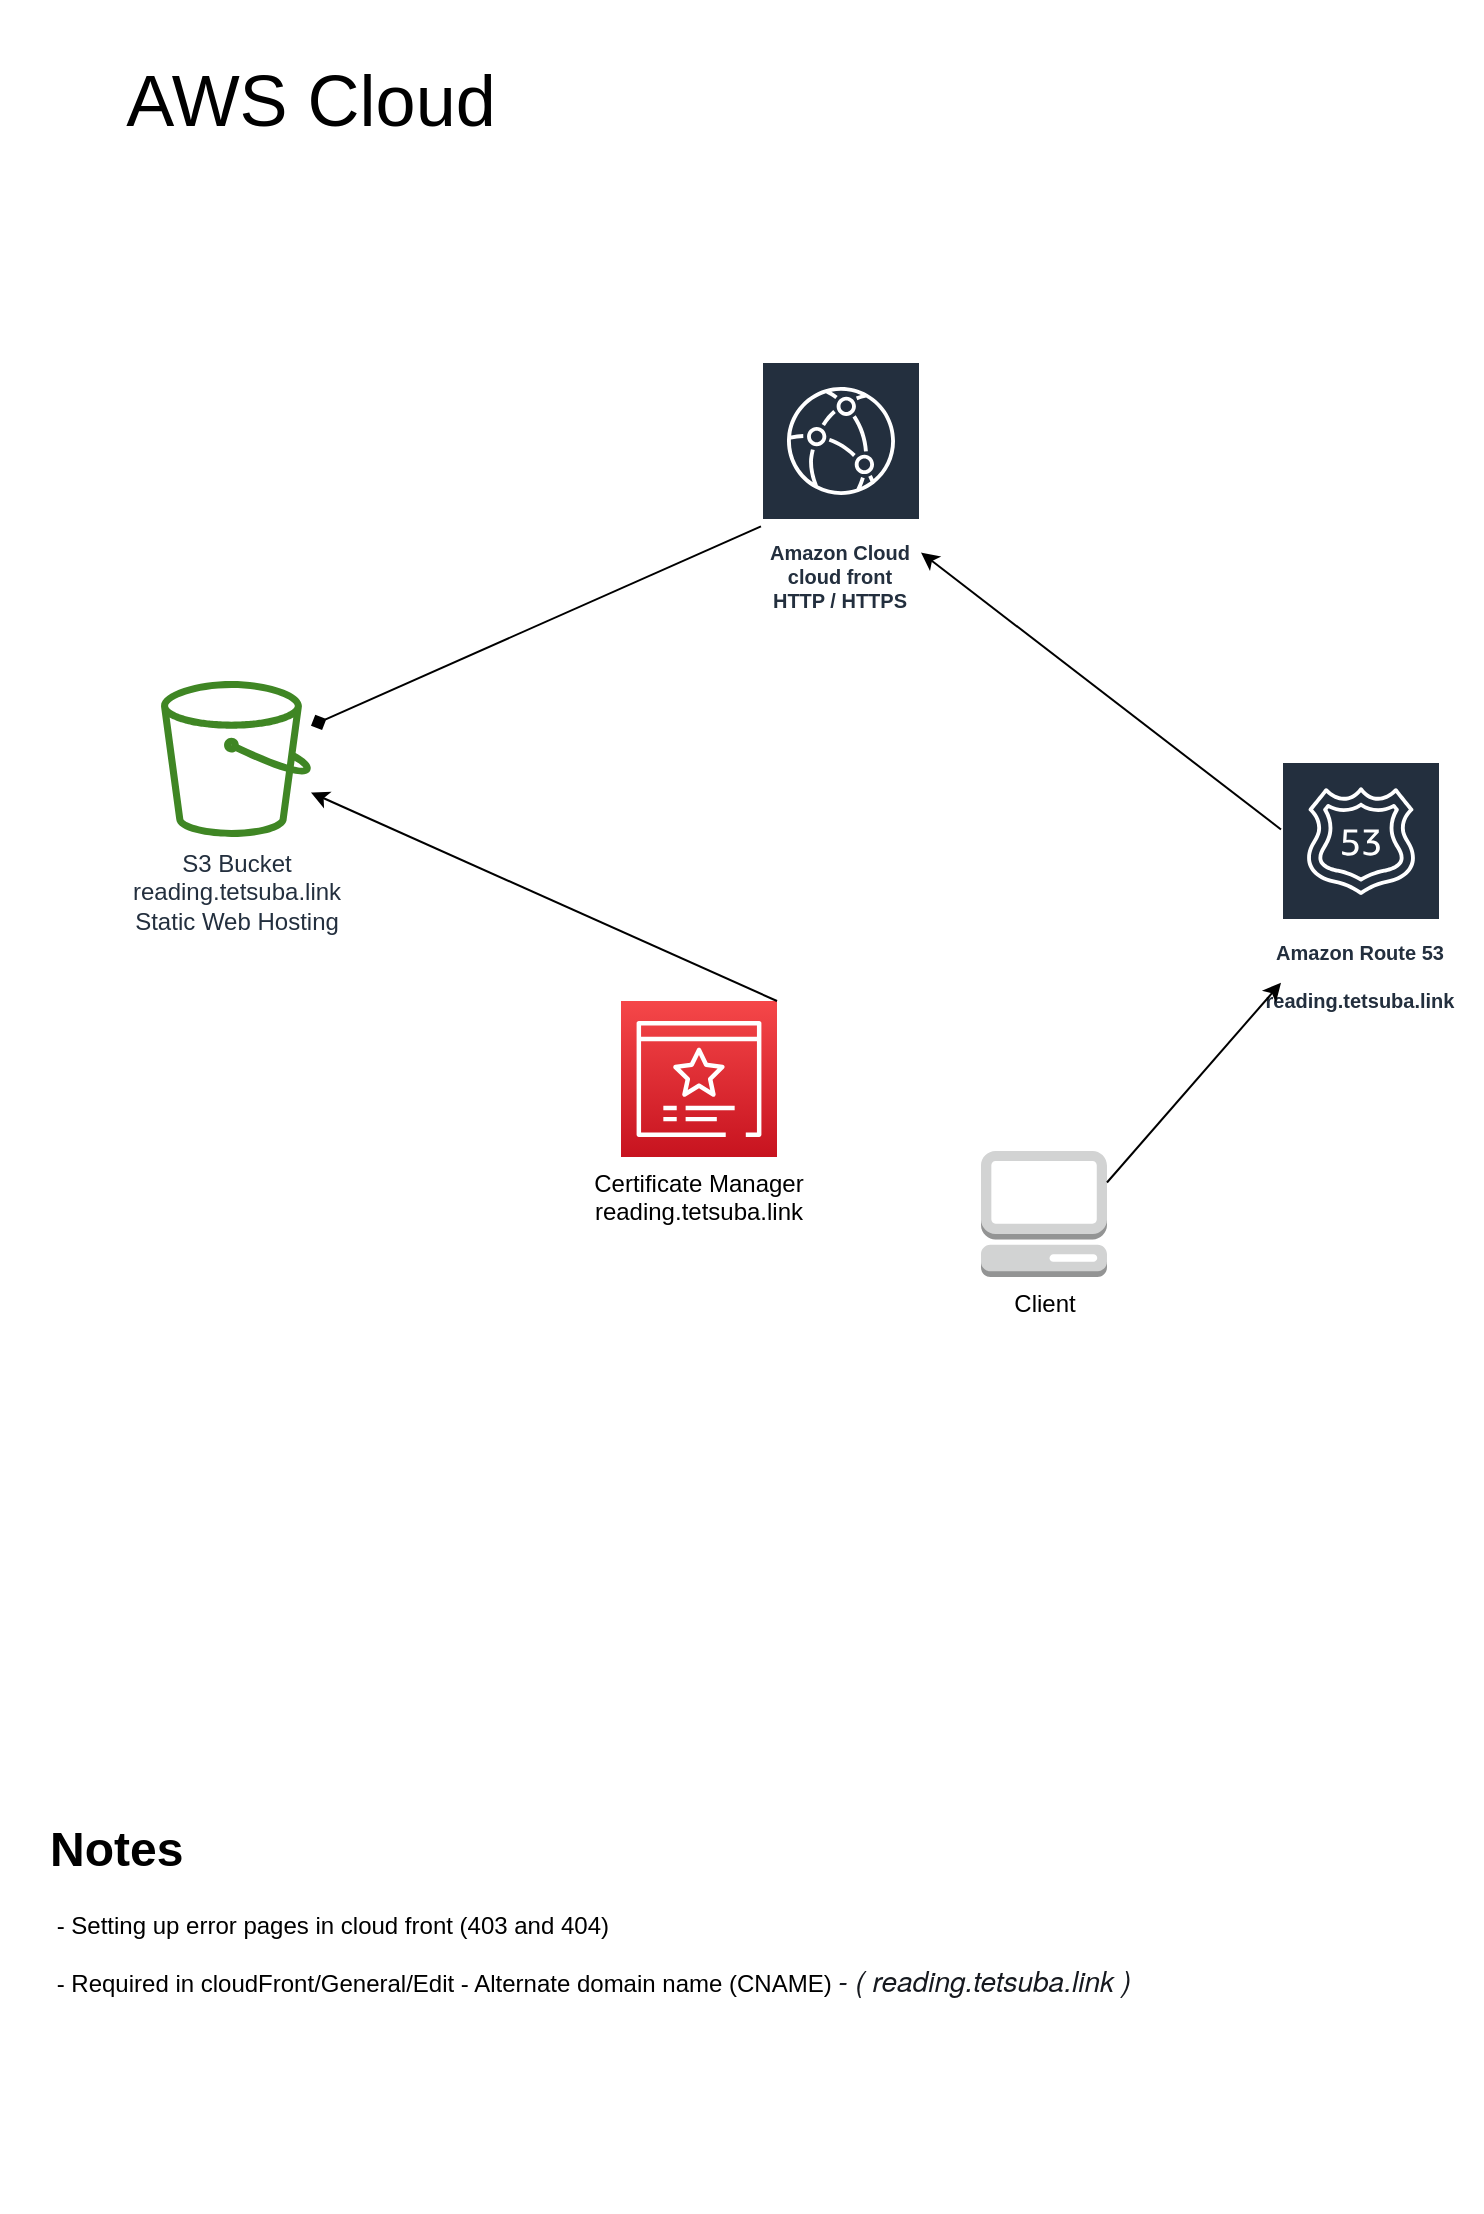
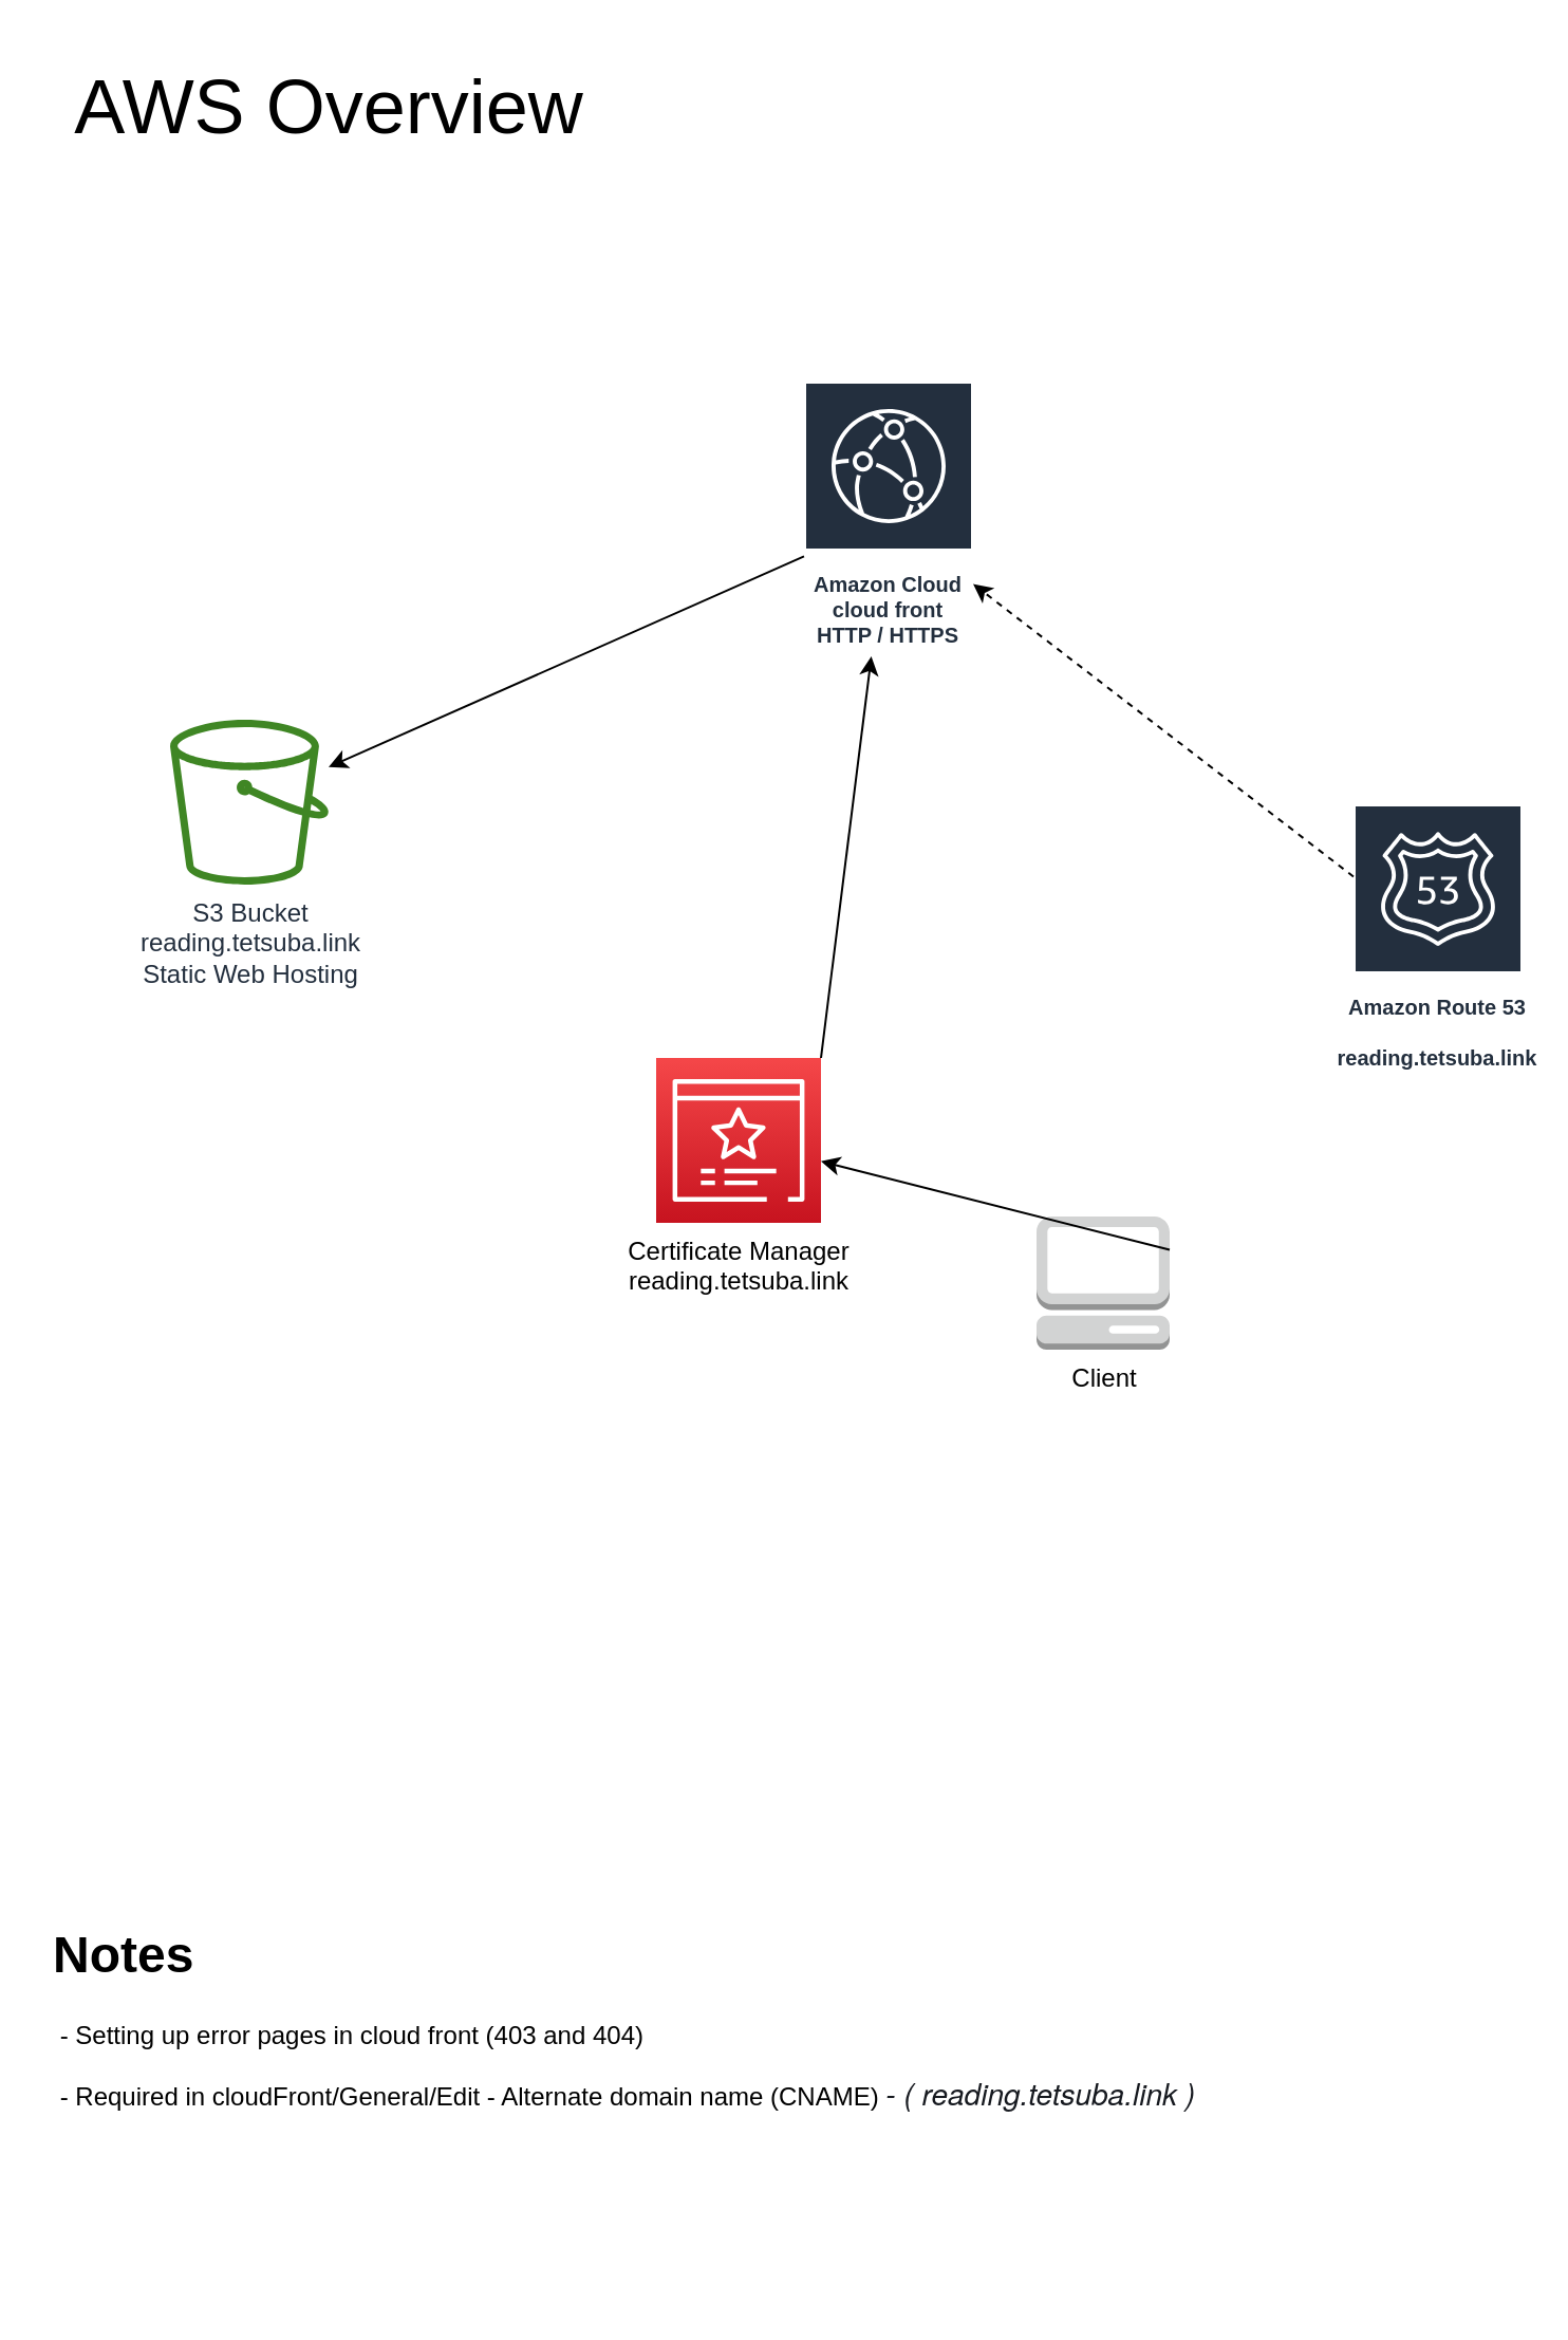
- <mxCell id="5" value="&lt;font style=&quot;font-size: 36px;&quot;&gt;AWS Cloud&lt;/font&gt;" style="text;html=1;align=center;verticalAlign=middle;resizable=0;points=[];autosize=1;strokeColor=none;fillColor=none;" parent="1" vertex="1"><mxGeometry x="25" y="20" width="260" height="60" as="geometry" /></mxCell>
+ <mxCell id="5" value="&lt;font style=&quot;font-size: 36px;&quot;&gt;AWS Overview&lt;/font&gt;" style="text;html=1;align=center;verticalAlign=middle;resizable=0;points=[];autosize=1;strokeColor=none;fillColor=none;" parent="1" vertex="1"><mxGeometry x="25" y="20" width="260" height="60" as="geometry" /></mxCell>
- <mxCell id="6" value="" style="endArrow=classic;html=1;rounded=0;" parent="1" source="3" target="4" edge="1"><mxGeometry width="50" height="50" relative="1" as="geometry"><mxPoint x="640" y="380" as="sourcePoint" /><mxPoint x="470" y="220" as="targetPoint" /></mxGeometry></mxCell>
+ <mxCell id="6" value="" style="endArrow=classic;html=1;rounded=0;dashed=1;" parent="1" source="3" target="4" edge="1"><mxGeometry width="50" height="50" relative="1" as="geometry"><mxPoint x="640" y="380" as="sourcePoint" /><mxPoint x="470" y="220" as="targetPoint" /></mxGeometry></mxCell>
- <mxCell id="7" value="" style="endArrow=diamond;html=1;rounded=0;" parent="1" source="4" target="2" edge="1"><mxGeometry width="50" height="50" relative="1" as="geometry"><mxPoint x="380" y="263" as="sourcePoint" /><mxPoint x="430" y="480" as="targetPoint" /></mxGeometry></mxCell>
+ <mxCell id="7" value="" style="endArrow=classic;html=1;rounded=0;" parent="1" source="4" target="2" edge="1"><mxGeometry width="50" height="50" relative="1" as="geometry"><mxPoint x="380" y="263" as="sourcePoint" /><mxPoint x="430" y="480" as="targetPoint" /></mxGeometry></mxCell>
- <mxCell id="11" value="" style="endArrow=classic;html=1;rounded=0;fontSize=36;exitX=1;exitY=0;exitDx=0;exitDy=0;exitPerimeter=0;" parent="1" source="10" target="2" edge="1"><mxGeometry width="50" height="50" relative="1" as="geometry"><mxPoint x="190" y="700" as="sourcePoint" /><mxPoint x="421.6" y="340" as="targetPoint" /></mxGeometry></mxCell>
+ <mxCell id="11" value="" style="endArrow=classic;html=1;rounded=0;fontSize=36;exitX=1;exitY=0;exitDx=0;exitDy=0;exitPerimeter=0;" parent="1" source="10" target="4" edge="1"><mxGeometry width="50" height="50" relative="1" as="geometry"><mxPoint x="190" y="700" as="sourcePoint" /><mxPoint x="421.6" y="340" as="targetPoint" /></mxGeometry></mxCell>
- <mxCell id="9" value="" style="endArrow=classic;html=1;rounded=0;exitX=1;exitY=0.25;exitDx=0;exitDy=0;exitPerimeter=0;" parent="1" source="8" target="3" edge="1"><mxGeometry width="50" height="50" relative="1" as="geometry"><mxPoint x="200" y="500" as="sourcePoint" /><mxPoint x="603.973" y="490" as="targetPoint" /></mxGeometry></mxCell>
+ <mxCell id="9" value="" style="endArrow=classic;html=1;rounded=0;exitX=1;exitY=0.25;exitDx=0;exitDy=0;exitPerimeter=0;" parent="1" source="8" target="10" edge="1"><mxGeometry width="50" height="50" relative="1" as="geometry"><mxPoint x="200" y="500" as="sourcePoint" /><mxPoint x="603.973" y="490" as="targetPoint" /></mxGeometry></mxCell>
